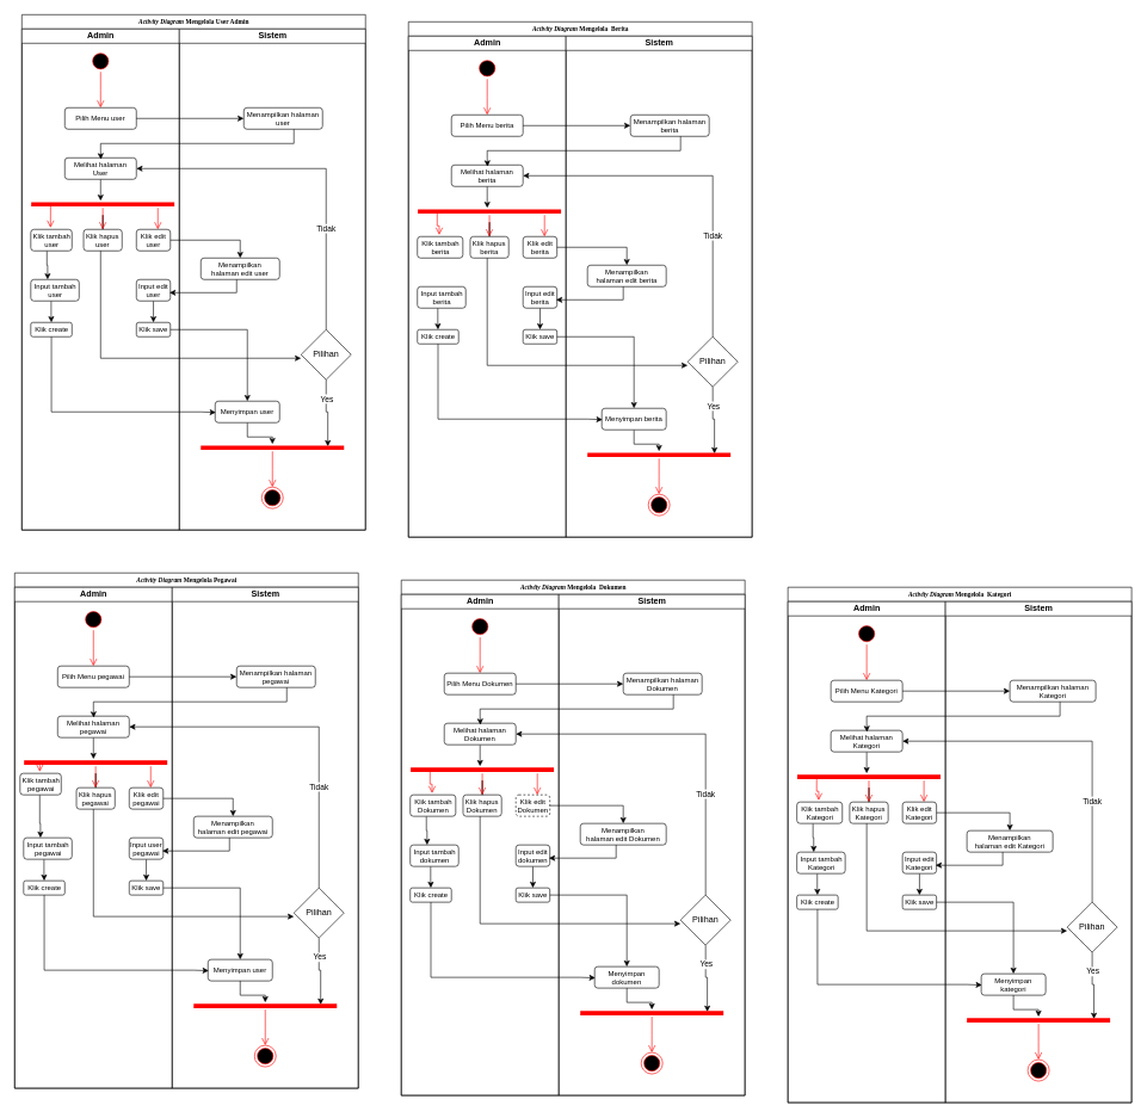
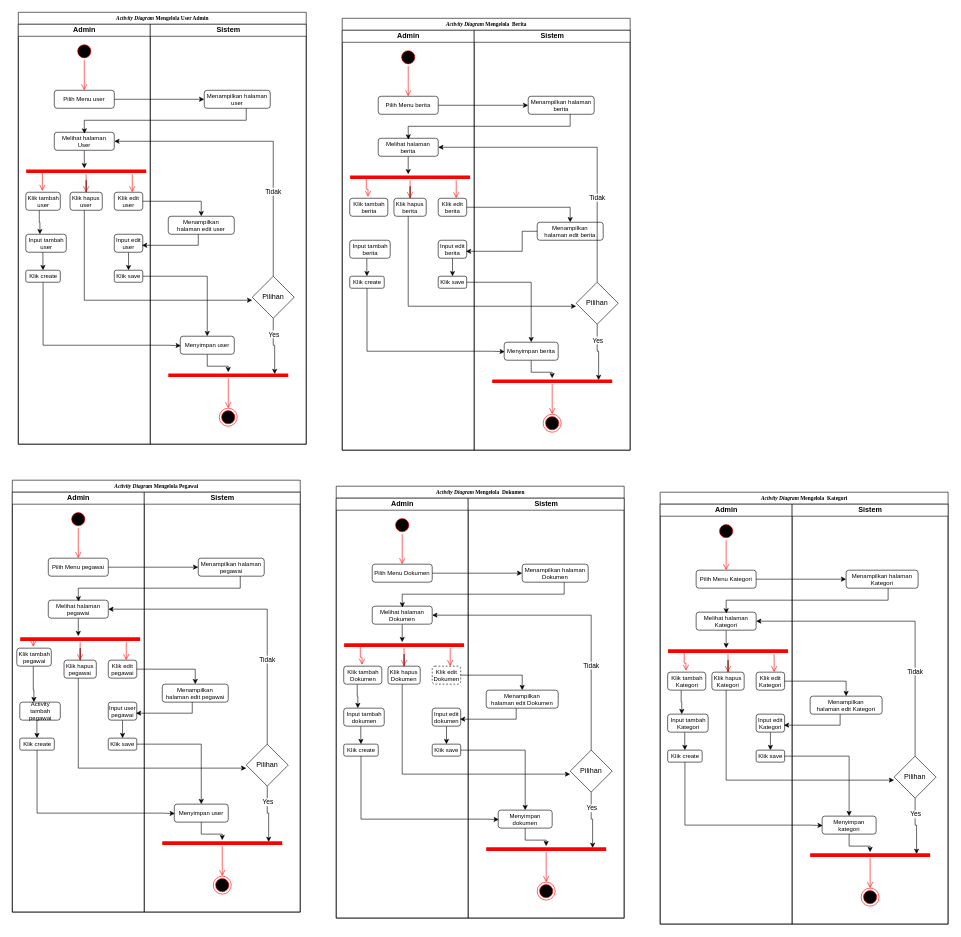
- <mxCell id="69" value="&lt;div style=&quot;font-size: 10px;&quot;&gt;Menampilkan&lt;/div&gt;&lt;div style=&quot;font-size: 10px;&quot;&gt;halaman edit berita&lt;br style=&quot;font-size: 10px;&quot;&gt;&lt;/div&gt;" style="rounded=1;whiteSpace=wrap;html=1;fontSize=10;" vertex="1" parent="65"><mxGeometry x="30" y="320" width="110" height="30" as="geometry" /></mxCell>
+ <mxCell id="69" value="&lt;div style=&quot;font-size: 10px;&quot;&gt;Menampilkan&lt;/div&gt;&lt;div style=&quot;font-size: 10px;&quot;&gt;halaman edit berita&lt;br style=&quot;font-size: 10px;&quot;&gt;&lt;/div&gt;" style="rounded=1;whiteSpace=wrap;html=1;fontSize=10;" vertex="1" parent="65"><mxGeometry x="105" y="320" width="110" height="30" as="geometry" /></mxCell>
- <mxCell id="96" value="&lt;div style=&quot;font-size: 10px;&quot;&gt;&lt;font style=&quot;font-size: 10px;&quot;&gt;Input tambah&lt;/font&gt;&lt;/div&gt;&lt;div style=&quot;font-size: 10px;&quot;&gt;&lt;font style=&quot;font-size: 10px;&quot;&gt;pegawai&lt;br style=&quot;font-size: 10px;&quot;&gt;&lt;/font&gt;&lt;/div&gt;" style="rounded=1;whiteSpace=wrap;html=1;fontSize=10;" vertex="1" parent="86"><mxGeometry x="12.5" y="350" width="67.5" height="30" as="geometry" /></mxCell>
+ <mxCell id="96" value="&lt;div style=&quot;font-size: 10px;&quot;&gt;&lt;font style=&quot;font-size: 10px;&quot;&gt;Activity tambah&lt;/font&gt;&lt;/div&gt;&lt;div style=&quot;font-size: 10px;&quot;&gt;&lt;font style=&quot;font-size: 10px;&quot;&gt;pegawai&lt;br style=&quot;font-size: 10px;&quot;&gt;&lt;/font&gt;&lt;/div&gt;" style="rounded=1;whiteSpace=wrap;html=1;fontSize=10;" vertex="1" parent="86"><mxGeometry x="12.5" y="350" width="67.5" height="30" as="geometry" /></mxCell>
